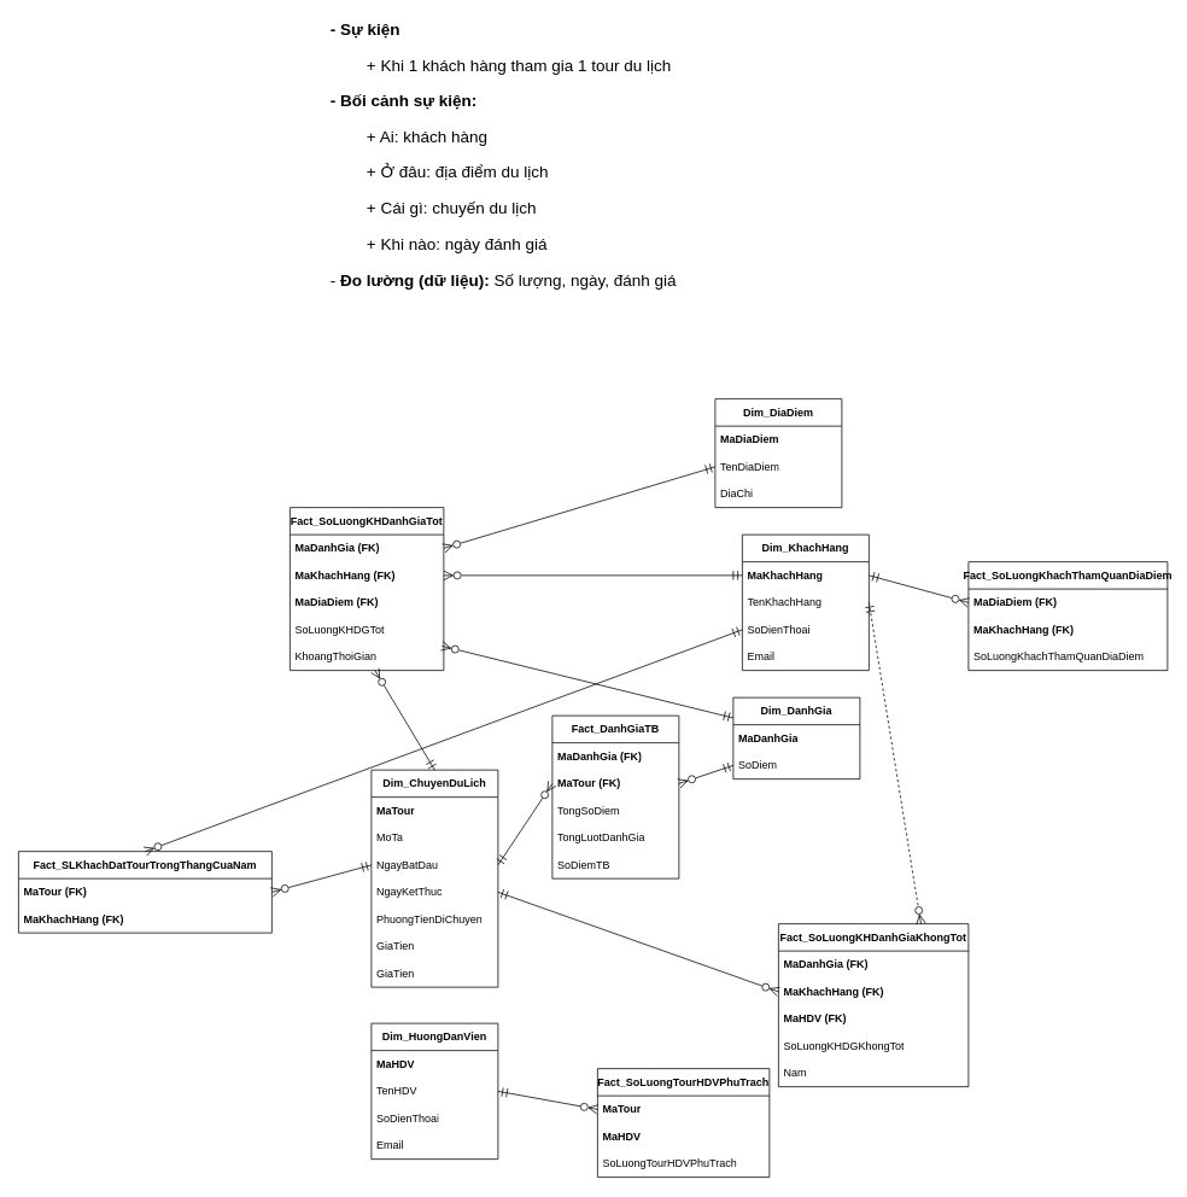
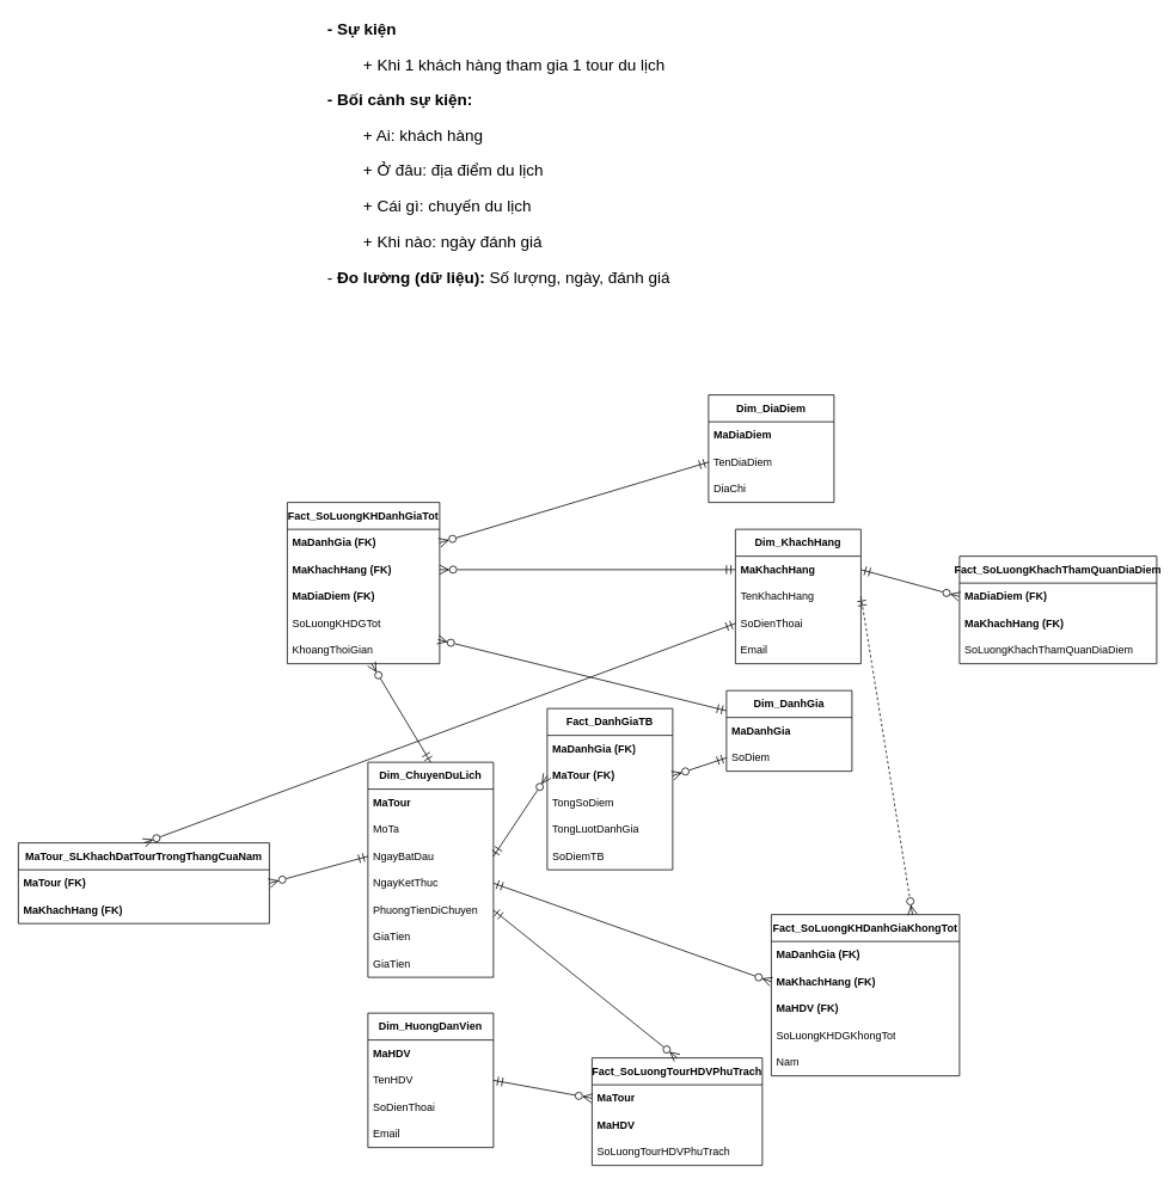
- <mxCell id="65" value="Fact_SLKhachDatTourTrongThangCuaNam" style="swimlane;fontStyle=1;childLayout=stackLayout;horizontal=1;startSize=30;horizontalStack=0;resizeParent=1;resizeParentMax=0;resizeLast=0;collapsible=1;marginBottom=0;whiteSpace=wrap;html=1;" vertex="1" parent="1"><mxGeometry x="20" y="940" width="280" height="90" as="geometry" /></mxCell>
+ <mxCell id="65" value="MaTour_SLKhachDatTourTrongThangCuaNam" style="swimlane;fontStyle=1;childLayout=stackLayout;horizontal=1;startSize=30;horizontalStack=0;resizeParent=1;resizeParentMax=0;resizeLast=0;collapsible=1;marginBottom=0;whiteSpace=wrap;html=1;" vertex="1" parent="1"><mxGeometry x="20" y="940" width="280" height="90" as="geometry" /></mxCell>
+ <mxCell id="60" value="" style="fontSize=14;html=1;endArrow=ERzeroToMany;startArrow=ERmandOne;rounded=0;startSize=8;endSize=8;endFill=0;startFill=0;exitX=1;exitY=0.5;exitDx=0;exitDy=0;entryX=0.5;entryY=0;entryDx=0;entryDy=0;" edge="1" parent="1" source="17" target="55"><mxGeometry width="100" height="100" relative="1" as="geometry"><mxPoint x="560" y="965" as="sourcePoint" /><mxPoint x="1110" y="1025" as="targetPoint" /></mxGeometry></mxCell>
